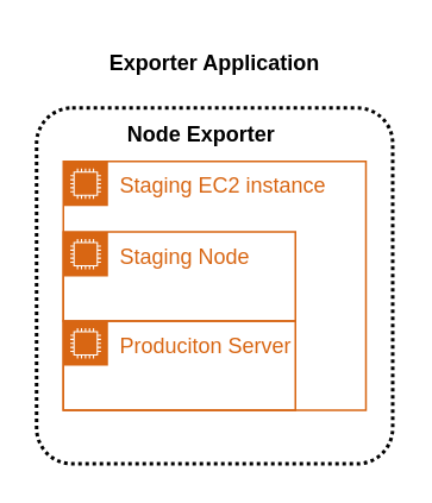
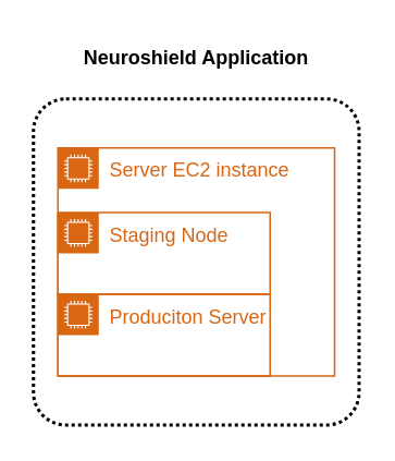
- <mxCell id="7" value="&lt;b&gt;Exporter Application&lt;/b&gt;" style="text;html=1;strokeColor=none;fillColor=none;align=center;verticalAlign=middle;whiteSpace=wrap;rounded=0;" vertex="1" parent="1"><mxGeometry x="35" y="20" width="170.25" height="30" as="geometry" /></mxCell>
+ <mxCell id="7" value="&lt;b&gt;Neuroshield Application&lt;/b&gt;" style="text;html=1;strokeColor=none;fillColor=none;align=center;verticalAlign=middle;whiteSpace=wrap;rounded=0;" vertex="1" parent="1"><mxGeometry x="35" y="20" width="170.25" height="30" as="geometry" /></mxCell>
- <mxCell id="6" value="&lt;b&gt;Node Exporter&lt;/b&gt;" style="text;html=1;strokeColor=none;fillColor=none;align=center;verticalAlign=middle;whiteSpace=wrap;rounded=0;" vertex="1" parent="2"><mxGeometry x="30" y="-30" width="95" height="30" as="geometry" /></mxCell>
- <mxCell id="2" value="Staging EC2 instance&amp;nbsp;" style="points=[[0,0],[0.25,0],[0.5,0],[0.75,0],[1,0],[1,0.25],[1,0.5],[1,0.75],[1,1],[0.75,1],[0.5,1],[0.25,1],[0,1],[0,0.75],[0,0.5],[0,0.25]];outlineConnect=0;gradientColor=none;html=1;whiteSpace=wrap;fontSize=12;fontStyle=0;container=1;pointerEvents=0;collapsible=0;recursiveResize=0;shape=mxgraph.aws4.group;grIcon=mxgraph.aws4.group_ec2_instance_contents;strokeColor=#D86613;fillColor=none;verticalAlign=top;align=left;spacingLeft=30;fontColor=#D86613;dashed=0;" vertex="1" parent="1"><mxGeometry x="35" y="90" width="169.5" height="139.5" as="geometry" /></mxCell>
+ <mxCell id="2" value="Server EC2 instance&amp;nbsp;" style="points=[[0,0],[0.25,0],[0.5,0],[0.75,0],[1,0],[1,0.25],[1,0.5],[1,0.75],[1,1],[0.75,1],[0.5,1],[0.25,1],[0,1],[0,0.75],[0,0.5],[0,0.25]];outlineConnect=0;gradientColor=none;html=1;whiteSpace=wrap;fontSize=12;fontStyle=0;container=1;pointerEvents=0;collapsible=0;recursiveResize=0;shape=mxgraph.aws4.group;grIcon=mxgraph.aws4.group_ec2_instance_contents;strokeColor=#D86613;fillColor=none;verticalAlign=top;align=left;spacingLeft=30;fontColor=#D86613;dashed=0;" vertex="1" parent="1"><mxGeometry x="35" y="90" width="169.5" height="139.5" as="geometry" /></mxCell>
